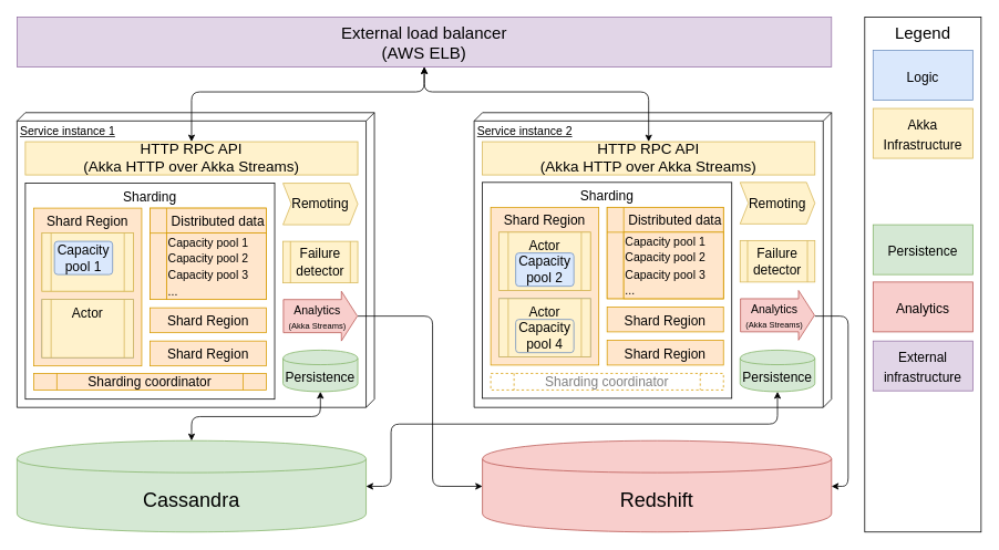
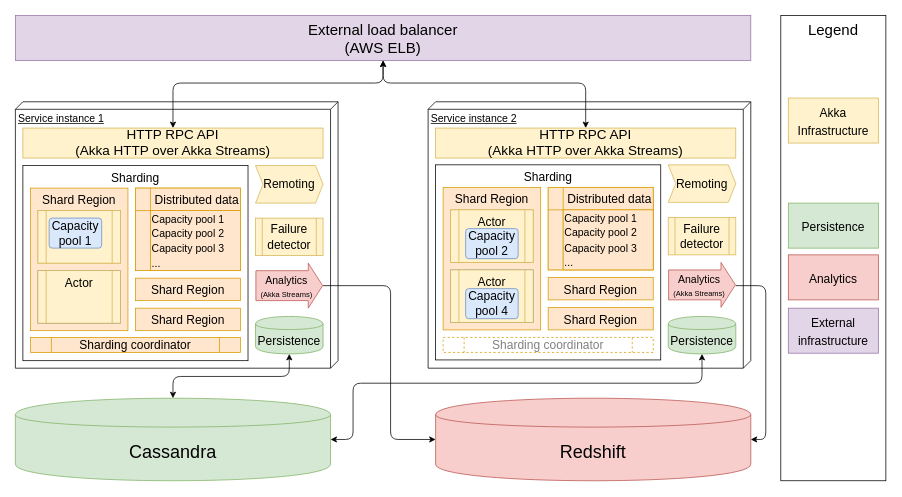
- <mxCell id="56" value="&lt;font style=&quot;font-size: 16px&quot;&gt;Logic&lt;/font&gt;" style="rounded=0;whiteSpace=wrap;html=1;fontSize=20;fillColor=#dae8fc;strokeColor=#6c8ebf;" parent="1" vertex="1"><mxGeometry x="1050" y="60" width="120" height="60" as="geometry" /></mxCell>
- <mxCell id="45" value="Capacity&lt;br&gt;pool 4" style="rounded=1;arcSize=10;whiteSpace=wrap;html=1;align=center;fontSize=16;fillColor=#fff2cc;strokeColor=#6c8ebf;" parent="1" vertex="1"><mxGeometry x="620" y="384" width="70" height="40" as="geometry" /></mxCell>
+ <mxCell id="45" value="Capacity&lt;br&gt;pool 4" style="rounded=1;arcSize=10;whiteSpace=wrap;html=1;align=center;fontSize=16;fillColor=#dae8fc;strokeColor=#6c8ebf;" parent="1" vertex="1"><mxGeometry x="620" y="384" width="70" height="40" as="geometry" /></mxCell>
